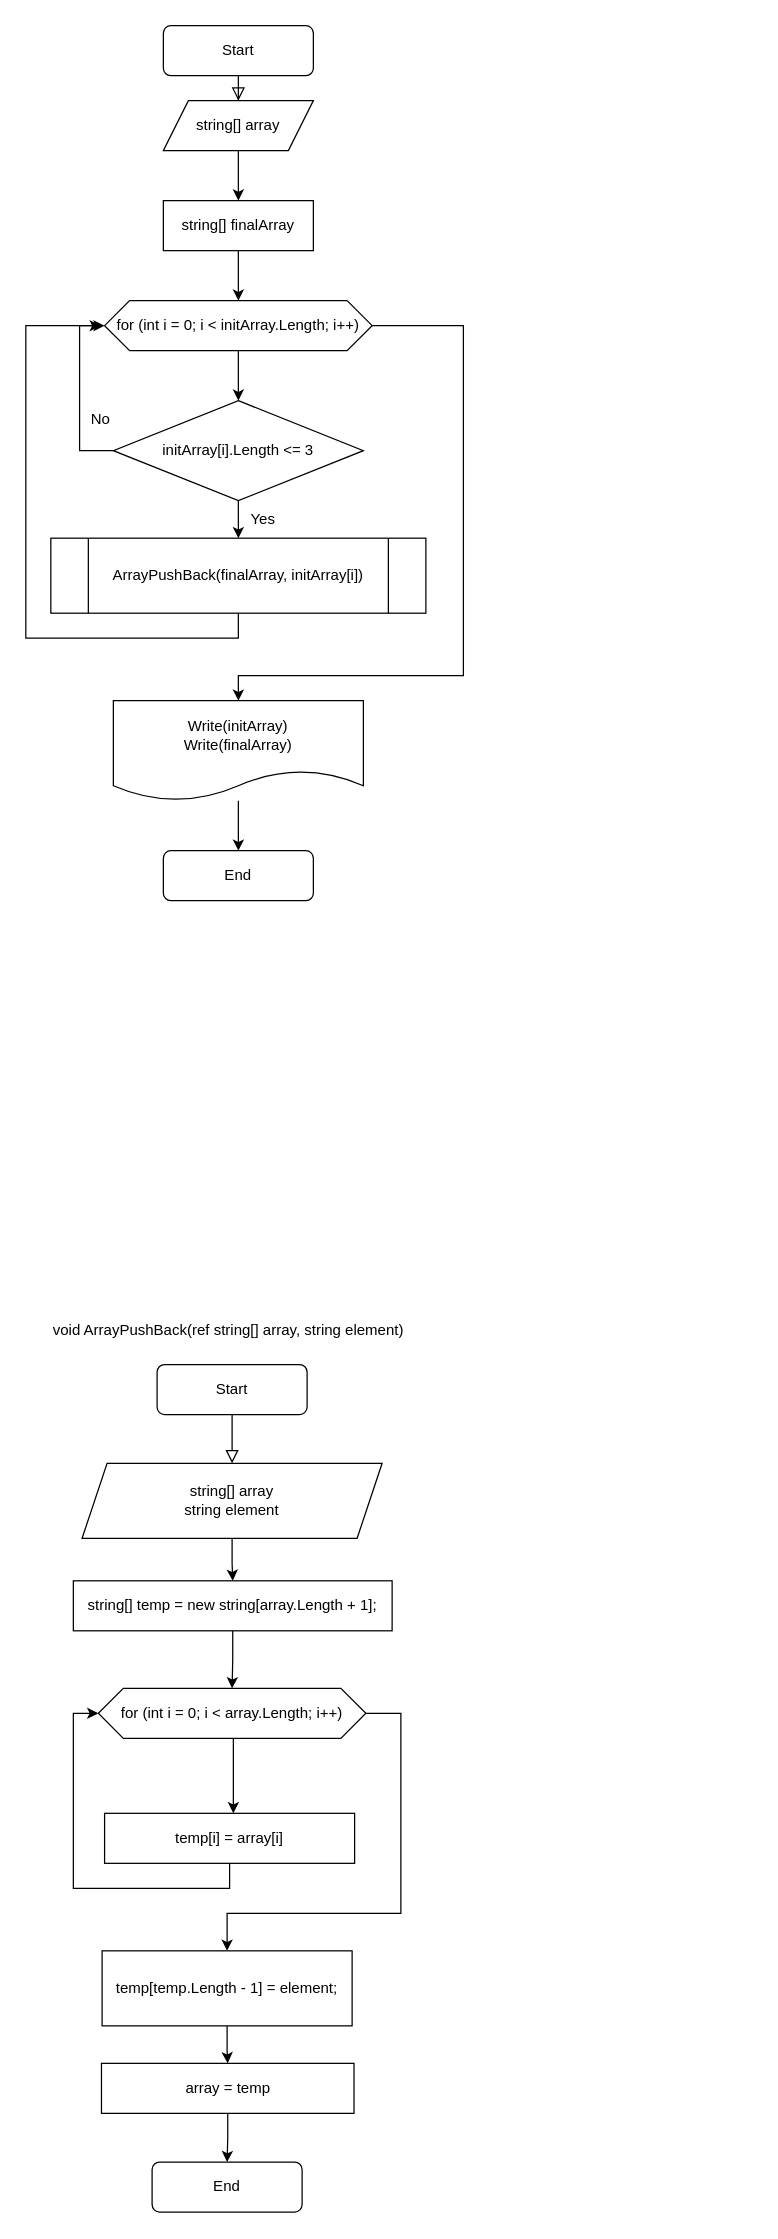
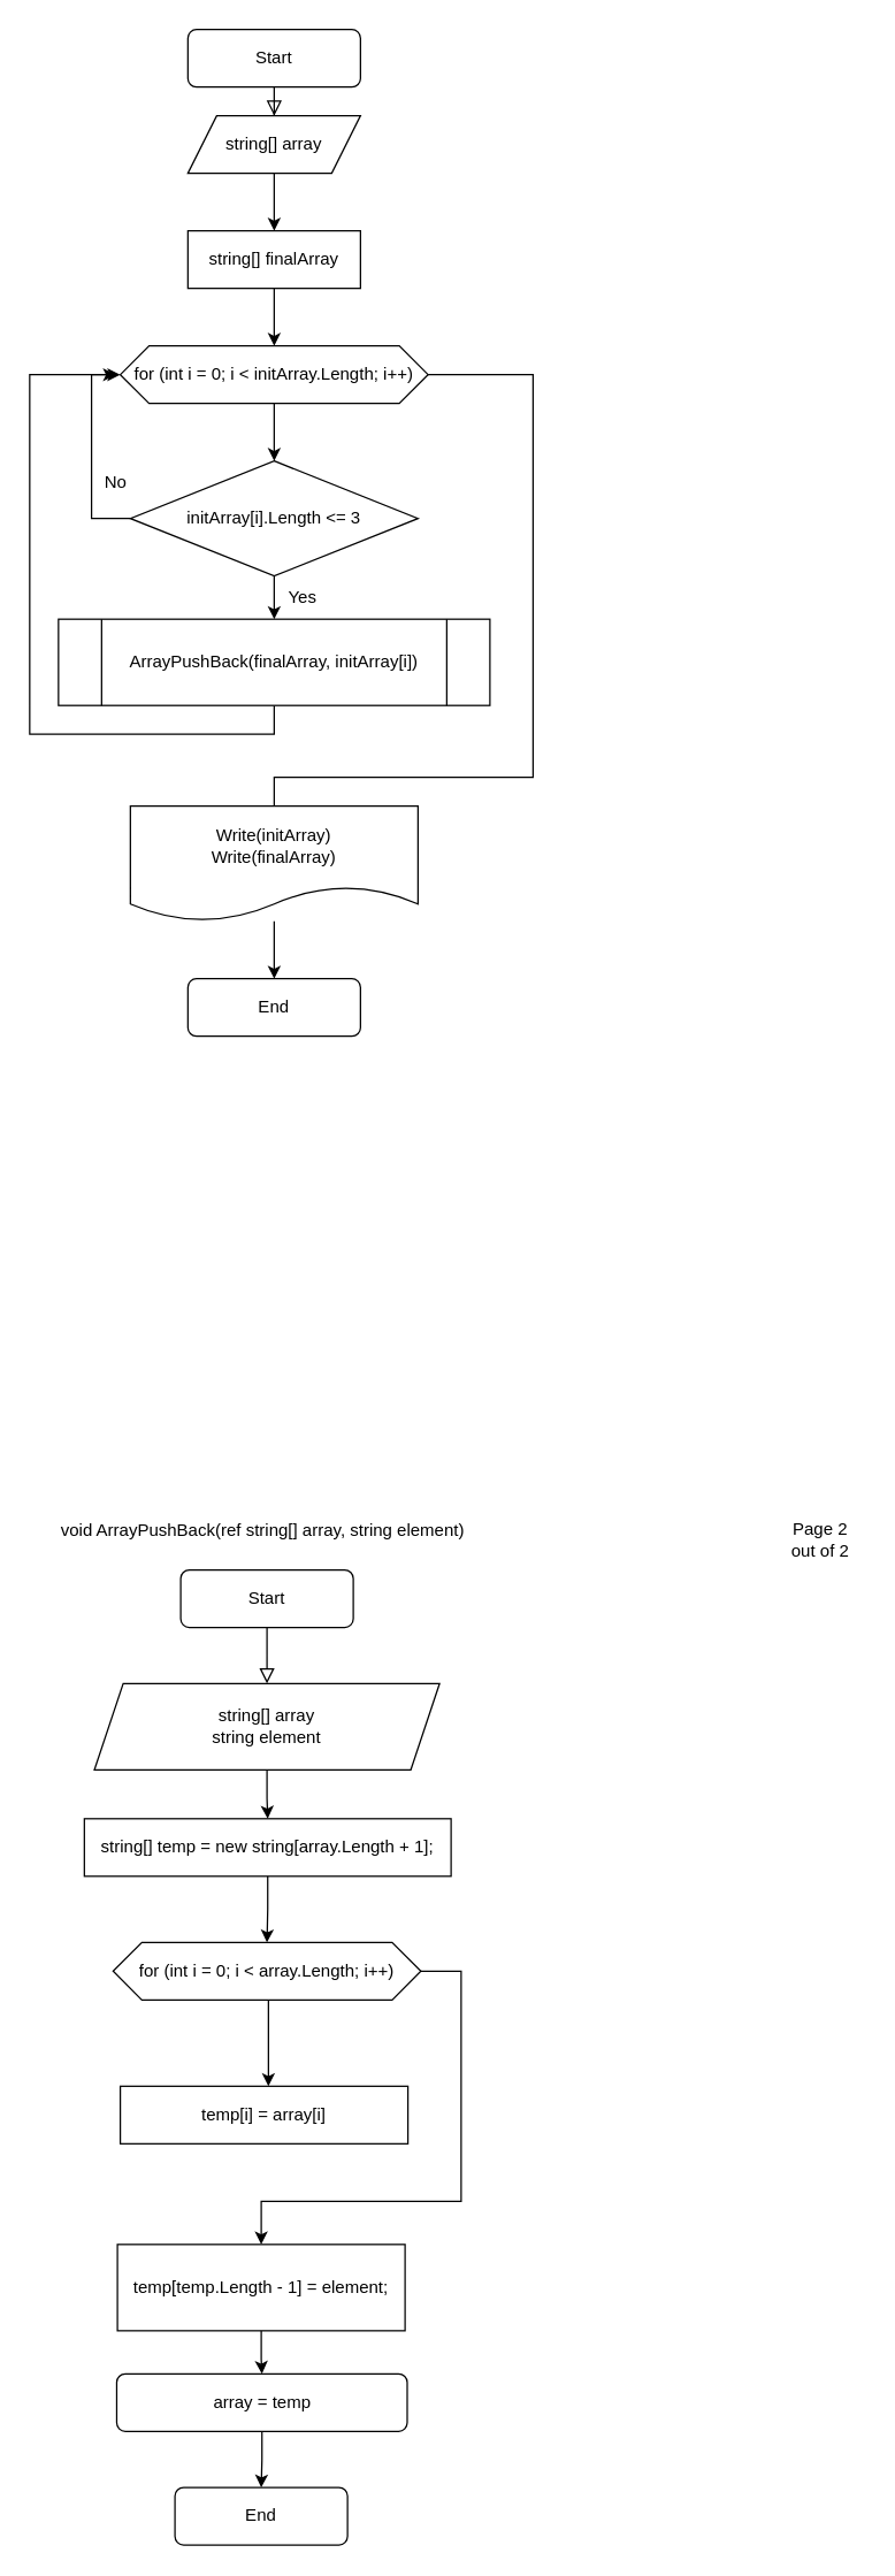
- <mxCell id="9" value="" style="edgeStyle=orthogonalEdgeStyle;rounded=0;orthogonalLoop=1;jettySize=auto;html=1;" edge="1" parent="1" source="10" target="19"><mxGeometry relative="1" as="geometry"><Array as="points"><mxPoint x="370" y="260" /><mxPoint x="370" y="540" /><mxPoint x="190" y="540" /></Array></mxGeometry></mxCell>
+ <mxCell id="9" value="" style="edgeStyle=orthogonalEdgeStyle;rounded=0;orthogonalLoop=1;jettySize=auto;html=1;endArrow=none;" edge="1" parent="1" source="10" target="19"><mxGeometry relative="1" as="geometry"><Array as="points"><mxPoint x="370" y="260" /><mxPoint x="370" y="540" /><mxPoint x="190" y="540" /></Array></mxGeometry></mxCell>
+ <mxCell id="32" value="Page 2 out of 2" style="text;html=1;strokeColor=none;fillColor=none;align=center;verticalAlign=middle;whiteSpace=wrap;rounded=0;" vertex="1" parent="1"><mxGeometry x="540" y="1055" width="60" height="30" as="geometry" /></mxCell>
- <mxCell id="33" value="" style="edgeStyle=orthogonalEdgeStyle;rounded=0;orthogonalLoop=1;jettySize=auto;html=1;entryX=0;entryY=0.5;entryDx=0;entryDy=0;" edge="1" parent="1" source="34" target="29"><mxGeometry relative="1" as="geometry"><Array as="points"><mxPoint x="183" y="1510" /><mxPoint x="58" y="1510" /><mxPoint x="58" y="1370" /></Array></mxGeometry></mxCell>
- <mxCell id="38" value="array = temp" style="rounded=0;whiteSpace=wrap;html=1;" vertex="1" parent="1"><mxGeometry x="80.5" y="1650" width="202" height="40" as="geometry" /></mxCell>
+ <mxCell id="38" value="array = temp" style="whiteSpace=wrap;html=1;rounded=1;" vertex="1" parent="1"><mxGeometry x="80.5" y="1650" width="202" height="40" as="geometry" /></mxCell>
